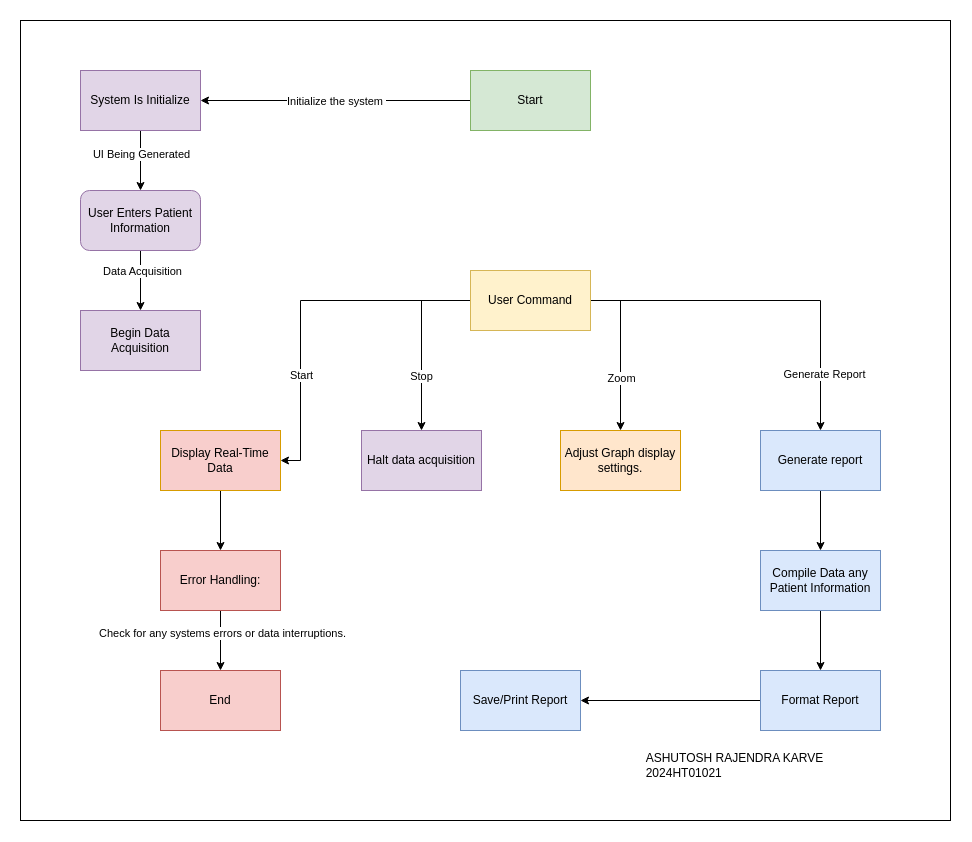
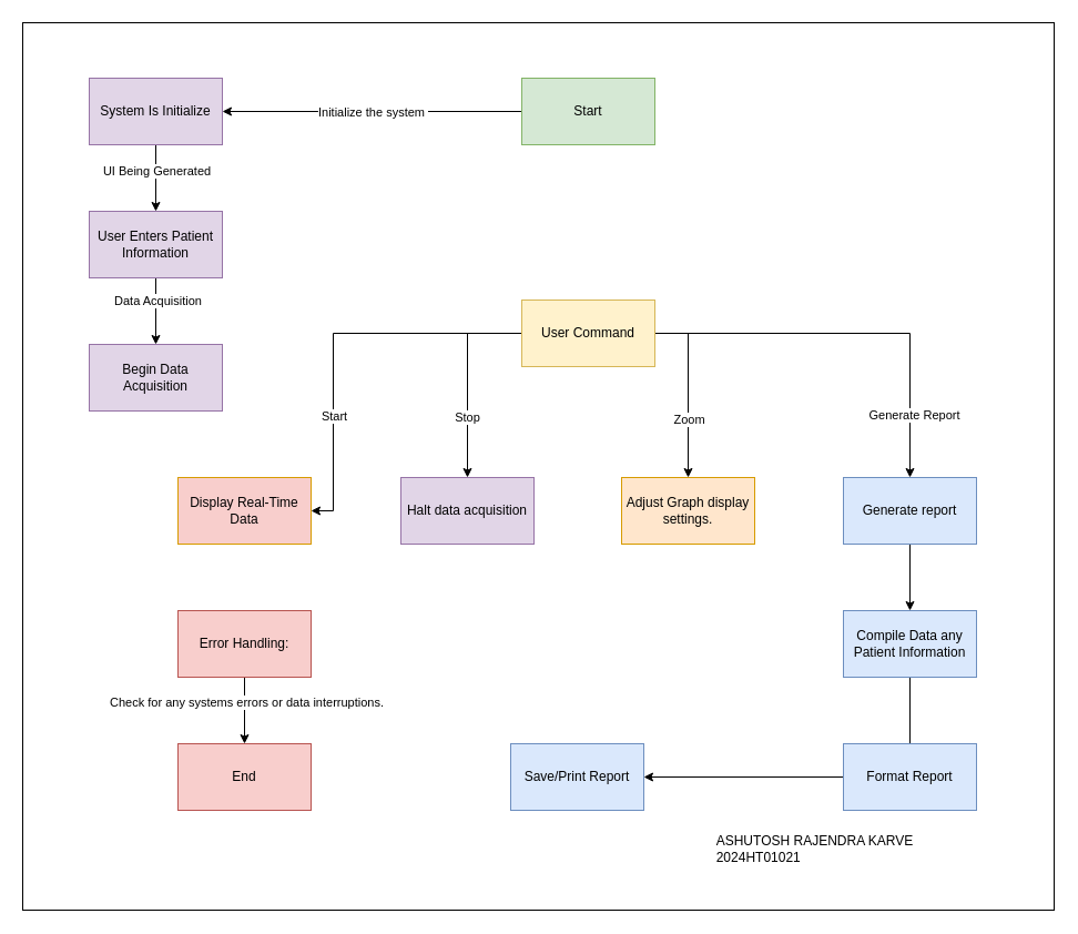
- <mxCell id="11" value="User Enters Patient Information" style="whiteSpace=wrap;html=1;fillColor=#e1d5e7;strokeColor=#9673a6;rounded=1;" vertex="1" parent="1"><mxGeometry x="80" y="190" width="120" height="60" as="geometry" /></mxCell>
+ <mxCell id="11" value="User Enters Patient Information" style="rounded=0;whiteSpace=wrap;html=1;fillColor=#e1d5e7;strokeColor=#9673a6;" vertex="1" parent="1"><mxGeometry x="80" y="190" width="120" height="60" as="geometry" /></mxCell>
- <mxCell id="13" value="" style="edgeStyle=orthogonalEdgeStyle;rounded=0;orthogonalLoop=1;jettySize=auto;html=1;" edge="1" parent="1" source="14" target="30"><mxGeometry relative="1" as="geometry" /></mxCell>
- <mxCell id="32" value="" style="edgeStyle=orthogonalEdgeStyle;rounded=0;orthogonalLoop=1;jettySize=auto;html=1;" edge="1" parent="1" source="33" target="35"><mxGeometry relative="1" as="geometry" /></mxCell>
+ <mxCell id="32" value="" style="edgeStyle=orthogonalEdgeStyle;rounded=0;orthogonalLoop=1;jettySize=auto;html=1;endArrow=none;" edge="1" parent="1" source="33" target="35"><mxGeometry relative="1" as="geometry" /></mxCell>
